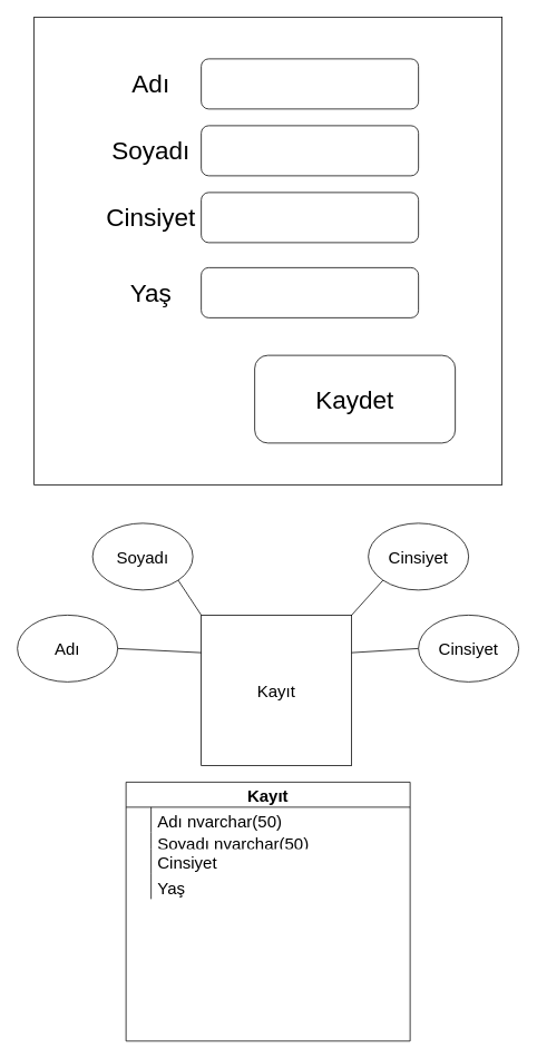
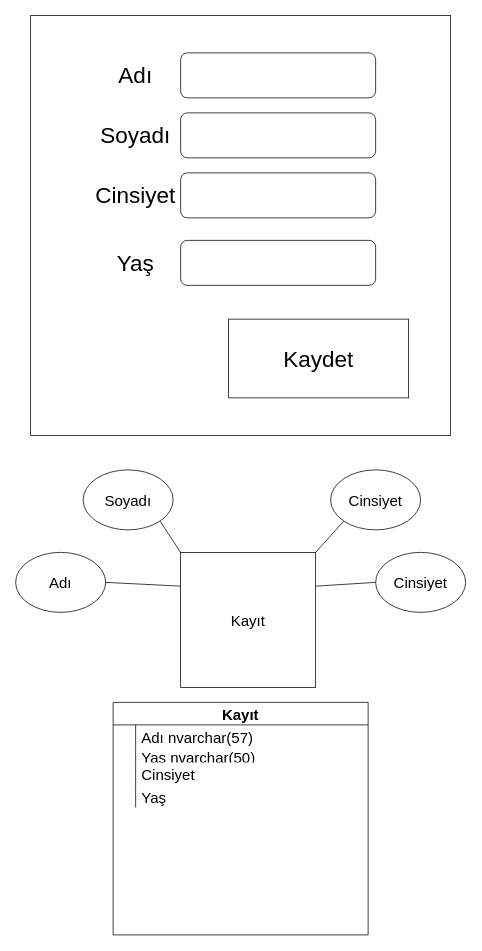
- <mxCell id="11" value="Kaydet" style="whiteSpace=wrap;html=1;fontSize=30;rounded=1;" parent="1" vertex="1"><mxGeometry x="304" y="425" width="240" height="105" as="geometry" /></mxCell>
+ <mxCell id="11" value="Kaydet" style="rounded=0;whiteSpace=wrap;html=1;fontSize=30;" parent="1" vertex="1"><mxGeometry x="304" y="425" width="240" height="105" as="geometry" /></mxCell>
- <mxCell id="24" value="Adı nvarchar(50)" style="shape=partialRectangle;connectable=0;fillColor=none;top=0;left=0;bottom=0;right=0;align=left;spacingLeft=6;overflow=hidden;fontSize=20;" vertex="1" parent="22"><mxGeometry x="30" width="310" height="30" as="geometry"><mxRectangle width="310" height="30" as="alternateBounds" /></mxGeometry></mxCell>
+ <mxCell id="24" value="Adı nvarchar(57)" style="shape=partialRectangle;connectable=0;fillColor=none;top=0;left=0;bottom=0;right=0;align=left;spacingLeft=6;overflow=hidden;fontSize=20;" vertex="1" parent="22"><mxGeometry x="30" width="310" height="30" as="geometry"><mxRectangle width="310" height="30" as="alternateBounds" /></mxGeometry></mxCell>
- <mxCell id="27" value="Soyadı nvarchar(50)" style="shape=partialRectangle;connectable=0;fillColor=none;top=0;left=0;bottom=0;right=0;align=left;spacingLeft=6;overflow=hidden;fontSize=20;" vertex="1" parent="25"><mxGeometry x="30" width="310" height="20" as="geometry"><mxRectangle width="310" height="20" as="alternateBounds" /></mxGeometry></mxCell>
+ <mxCell id="27" value="Yaş nvarchar(50)" style="shape=partialRectangle;connectable=0;fillColor=none;top=0;left=0;bottom=0;right=0;align=left;spacingLeft=6;overflow=hidden;fontSize=20;" vertex="1" parent="25"><mxGeometry x="30" width="310" height="20" as="geometry"><mxRectangle width="310" height="20" as="alternateBounds" /></mxGeometry></mxCell>
